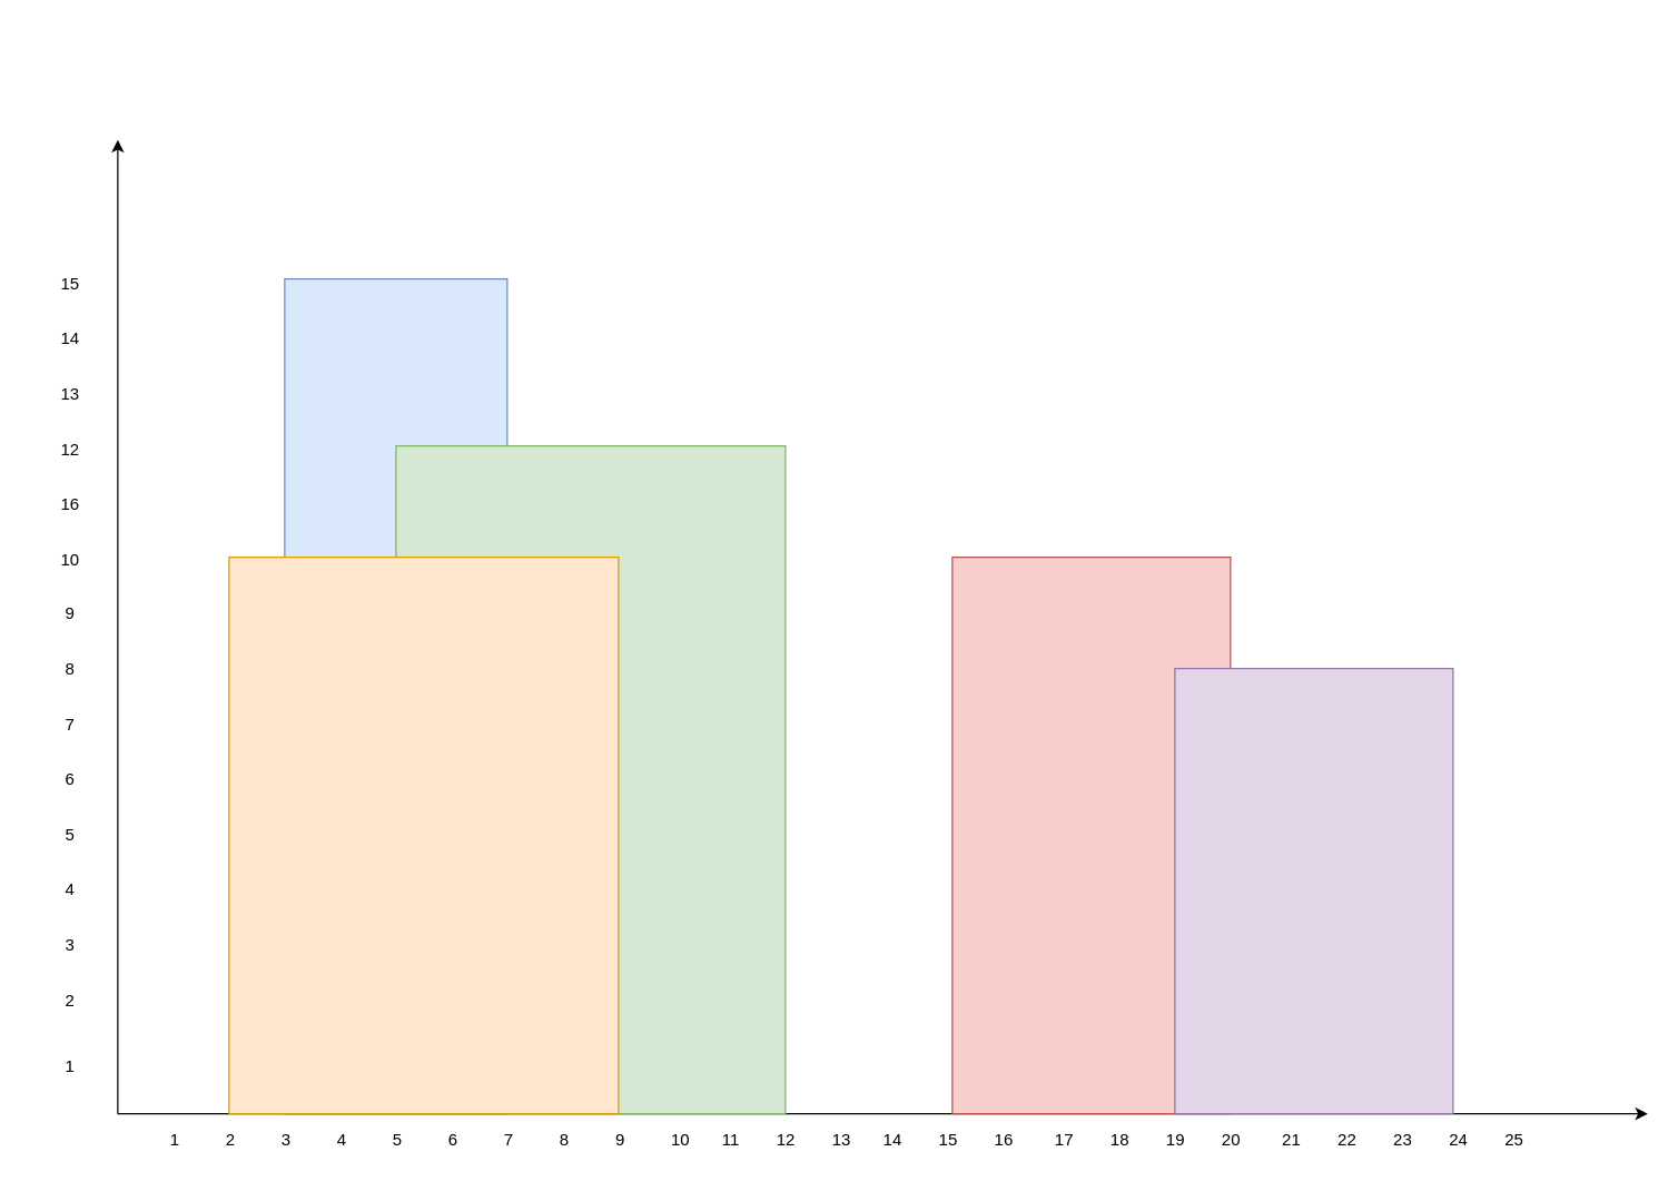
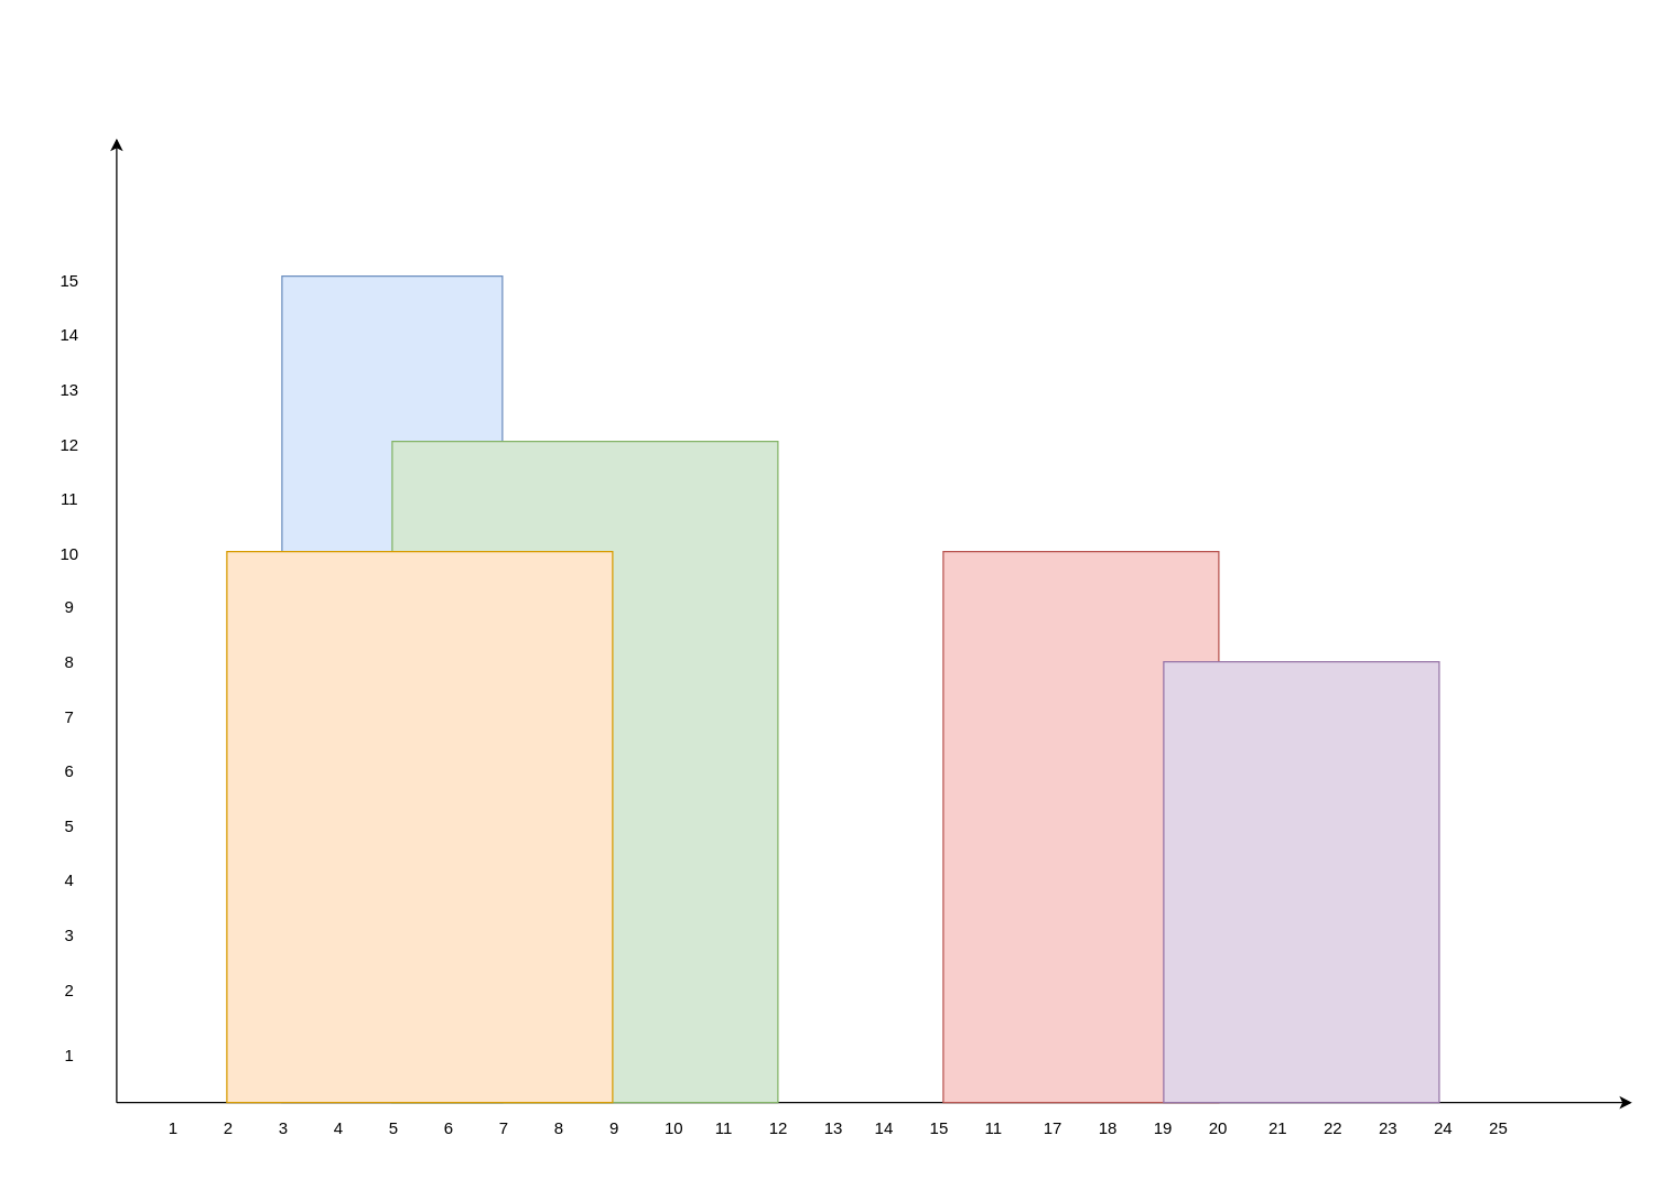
- <mxCell id="5" value="&lt;p style=&quot;line-height: 1.65;&quot;&gt;15&lt;br&gt;&lt;br&gt;14&lt;br&gt;&lt;br&gt;13&lt;br&gt;&lt;br&gt;12&lt;br&gt;&lt;br&gt;16&lt;br&gt;&lt;br&gt;10&lt;br&gt;&lt;br&gt;9&lt;br&gt;&lt;br&gt;8&lt;br&gt;&lt;br&gt;7&lt;br&gt;&lt;br&gt;6&lt;br&gt;&lt;br&gt;5&lt;br&gt;&lt;br&gt;4&lt;br&gt;&lt;br&gt;3&lt;br&gt;&lt;br&gt;2&lt;/p&gt;&lt;p style=&quot;line-height: 1.4;&quot;&gt;&lt;br&gt;&lt;span style=&quot;background-color: initial;&quot;&gt;1&lt;/span&gt;&lt;/p&gt;&lt;p&gt;&lt;/p&gt;" style="text;html=1;strokeColor=none;fillColor=none;align=center;verticalAlign=bottom;whiteSpace=wrap;rounded=0;horizontal=1;" vertex="1" parent="1"><mxGeometry x="20" y="20" width="60" height="769" as="geometry" /></mxCell>
+ <mxCell id="5" value="&lt;p style=&quot;line-height: 1.65;&quot;&gt;15&lt;br&gt;&lt;br&gt;14&lt;br&gt;&lt;br&gt;13&lt;br&gt;&lt;br&gt;12&lt;br&gt;&lt;br&gt;11&lt;br&gt;&lt;br&gt;10&lt;br&gt;&lt;br&gt;9&lt;br&gt;&lt;br&gt;8&lt;br&gt;&lt;br&gt;7&lt;br&gt;&lt;br&gt;6&lt;br&gt;&lt;br&gt;5&lt;br&gt;&lt;br&gt;4&lt;br&gt;&lt;br&gt;3&lt;br&gt;&lt;br&gt;2&lt;/p&gt;&lt;p style=&quot;line-height: 1.4;&quot;&gt;&lt;br&gt;&lt;span style=&quot;background-color: initial;&quot;&gt;1&lt;/span&gt;&lt;/p&gt;&lt;p&gt;&lt;/p&gt;" style="text;html=1;strokeColor=none;fillColor=none;align=center;verticalAlign=bottom;whiteSpace=wrap;rounded=0;horizontal=1;" vertex="1" parent="1"><mxGeometry x="20" y="20" width="60" height="769" as="geometry" /></mxCell>
- <mxCell id="4" value="1&amp;nbsp; &amp;nbsp; &amp;nbsp; &amp;nbsp; &amp;nbsp; 2&amp;nbsp; &amp;nbsp; &amp;nbsp; &amp;nbsp; &amp;nbsp; 3&amp;nbsp; &amp;nbsp; &amp;nbsp; &amp;nbsp; &amp;nbsp; 4&amp;nbsp; &amp;nbsp; &amp;nbsp; &amp;nbsp; &amp;nbsp; 5&amp;nbsp; &amp;nbsp; &amp;nbsp; &amp;nbsp; &amp;nbsp; 6&amp;nbsp; &amp;nbsp; &amp;nbsp; &amp;nbsp; &amp;nbsp; 7&amp;nbsp; &amp;nbsp; &amp;nbsp; &amp;nbsp; &amp;nbsp; 8&amp;nbsp; &amp;nbsp; &amp;nbsp; &amp;nbsp; &amp;nbsp; 9&amp;nbsp; &amp;nbsp; &amp;nbsp; &amp;nbsp; &amp;nbsp; 10&amp;nbsp; &amp;nbsp; &amp;nbsp; &amp;nbsp;11&amp;nbsp; &amp;nbsp; &amp;nbsp; &amp;nbsp; 12&amp;nbsp; &amp;nbsp; &amp;nbsp; &amp;nbsp; 13&amp;nbsp; &amp;nbsp; &amp;nbsp; &amp;nbsp;14&amp;nbsp; &amp;nbsp; &amp;nbsp; &amp;nbsp; 15&amp;nbsp; &amp;nbsp; &amp;nbsp; &amp;nbsp; 16&amp;nbsp; &amp;nbsp; &amp;nbsp; &amp;nbsp; &amp;nbsp;17&amp;nbsp; &amp;nbsp; &amp;nbsp; &amp;nbsp; 18&amp;nbsp; &amp;nbsp; &amp;nbsp; &amp;nbsp; 19&amp;nbsp; &amp;nbsp; &amp;nbsp; &amp;nbsp; 20&amp;nbsp; &amp;nbsp; &amp;nbsp; &amp;nbsp; &amp;nbsp;21&amp;nbsp; &amp;nbsp; &amp;nbsp; &amp;nbsp; 22&amp;nbsp; &amp;nbsp; &amp;nbsp; &amp;nbsp; 23&amp;nbsp; &amp;nbsp; &amp;nbsp; &amp;nbsp; 24&amp;nbsp; &amp;nbsp; &amp;nbsp; &amp;nbsp; 25" style="text;html=1;strokeColor=none;fillColor=none;align=left;verticalAlign=middle;whiteSpace=wrap;rounded=0;spacingRight=10;" vertex="1" parent="1"><mxGeometry x="120" y="804" width="1054" height="30" as="geometry" /></mxCell>
+ <mxCell id="4" value="1&amp;nbsp; &amp;nbsp; &amp;nbsp; &amp;nbsp; &amp;nbsp; 2&amp;nbsp; &amp;nbsp; &amp;nbsp; &amp;nbsp; &amp;nbsp; 3&amp;nbsp; &amp;nbsp; &amp;nbsp; &amp;nbsp; &amp;nbsp; 4&amp;nbsp; &amp;nbsp; &amp;nbsp; &amp;nbsp; &amp;nbsp; 5&amp;nbsp; &amp;nbsp; &amp;nbsp; &amp;nbsp; &amp;nbsp; 6&amp;nbsp; &amp;nbsp; &amp;nbsp; &amp;nbsp; &amp;nbsp; 7&amp;nbsp; &amp;nbsp; &amp;nbsp; &amp;nbsp; &amp;nbsp; 8&amp;nbsp; &amp;nbsp; &amp;nbsp; &amp;nbsp; &amp;nbsp; 9&amp;nbsp; &amp;nbsp; &amp;nbsp; &amp;nbsp; &amp;nbsp; 10&amp;nbsp; &amp;nbsp; &amp;nbsp; &amp;nbsp;11&amp;nbsp; &amp;nbsp; &amp;nbsp; &amp;nbsp; 12&amp;nbsp; &amp;nbsp; &amp;nbsp; &amp;nbsp; 13&amp;nbsp; &amp;nbsp; &amp;nbsp; &amp;nbsp;14&amp;nbsp; &amp;nbsp; &amp;nbsp; &amp;nbsp; 15&amp;nbsp; &amp;nbsp; &amp;nbsp; &amp;nbsp; 11&amp;nbsp; &amp;nbsp; &amp;nbsp; &amp;nbsp; &amp;nbsp;17&amp;nbsp; &amp;nbsp; &amp;nbsp; &amp;nbsp; 18&amp;nbsp; &amp;nbsp; &amp;nbsp; &amp;nbsp; 19&amp;nbsp; &amp;nbsp; &amp;nbsp; &amp;nbsp; 20&amp;nbsp; &amp;nbsp; &amp;nbsp; &amp;nbsp; &amp;nbsp;21&amp;nbsp; &amp;nbsp; &amp;nbsp; &amp;nbsp; 22&amp;nbsp; &amp;nbsp; &amp;nbsp; &amp;nbsp; 23&amp;nbsp; &amp;nbsp; &amp;nbsp; &amp;nbsp; 24&amp;nbsp; &amp;nbsp; &amp;nbsp; &amp;nbsp; 25" style="text;html=1;strokeColor=none;fillColor=none;align=left;verticalAlign=middle;whiteSpace=wrap;rounded=0;spacingRight=10;" vertex="1" parent="1"><mxGeometry x="120" y="804" width="1054" height="30" as="geometry" /></mxCell>
